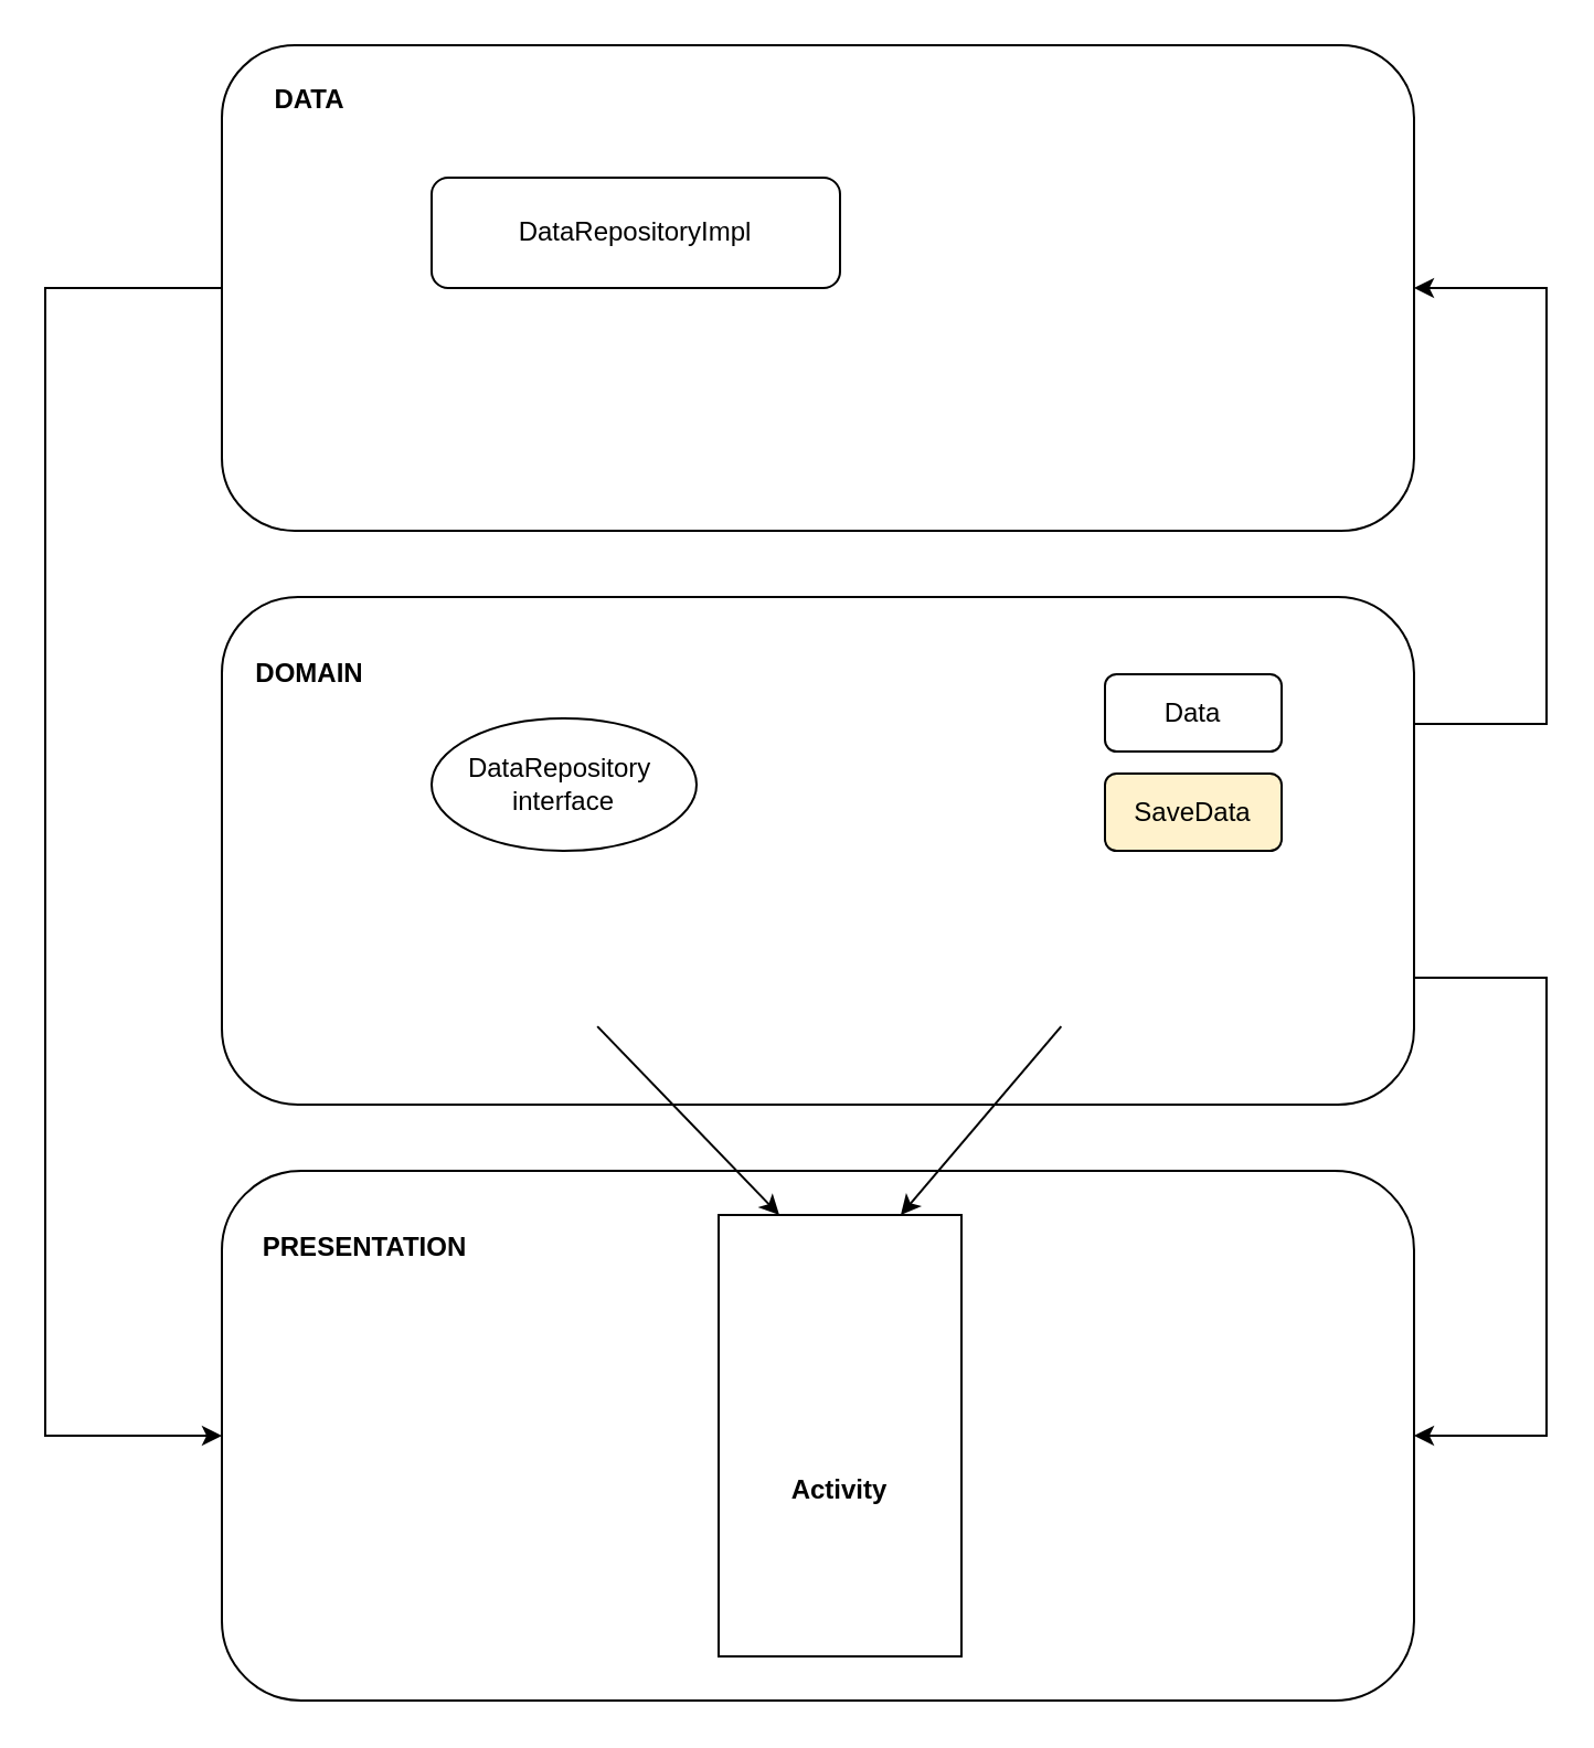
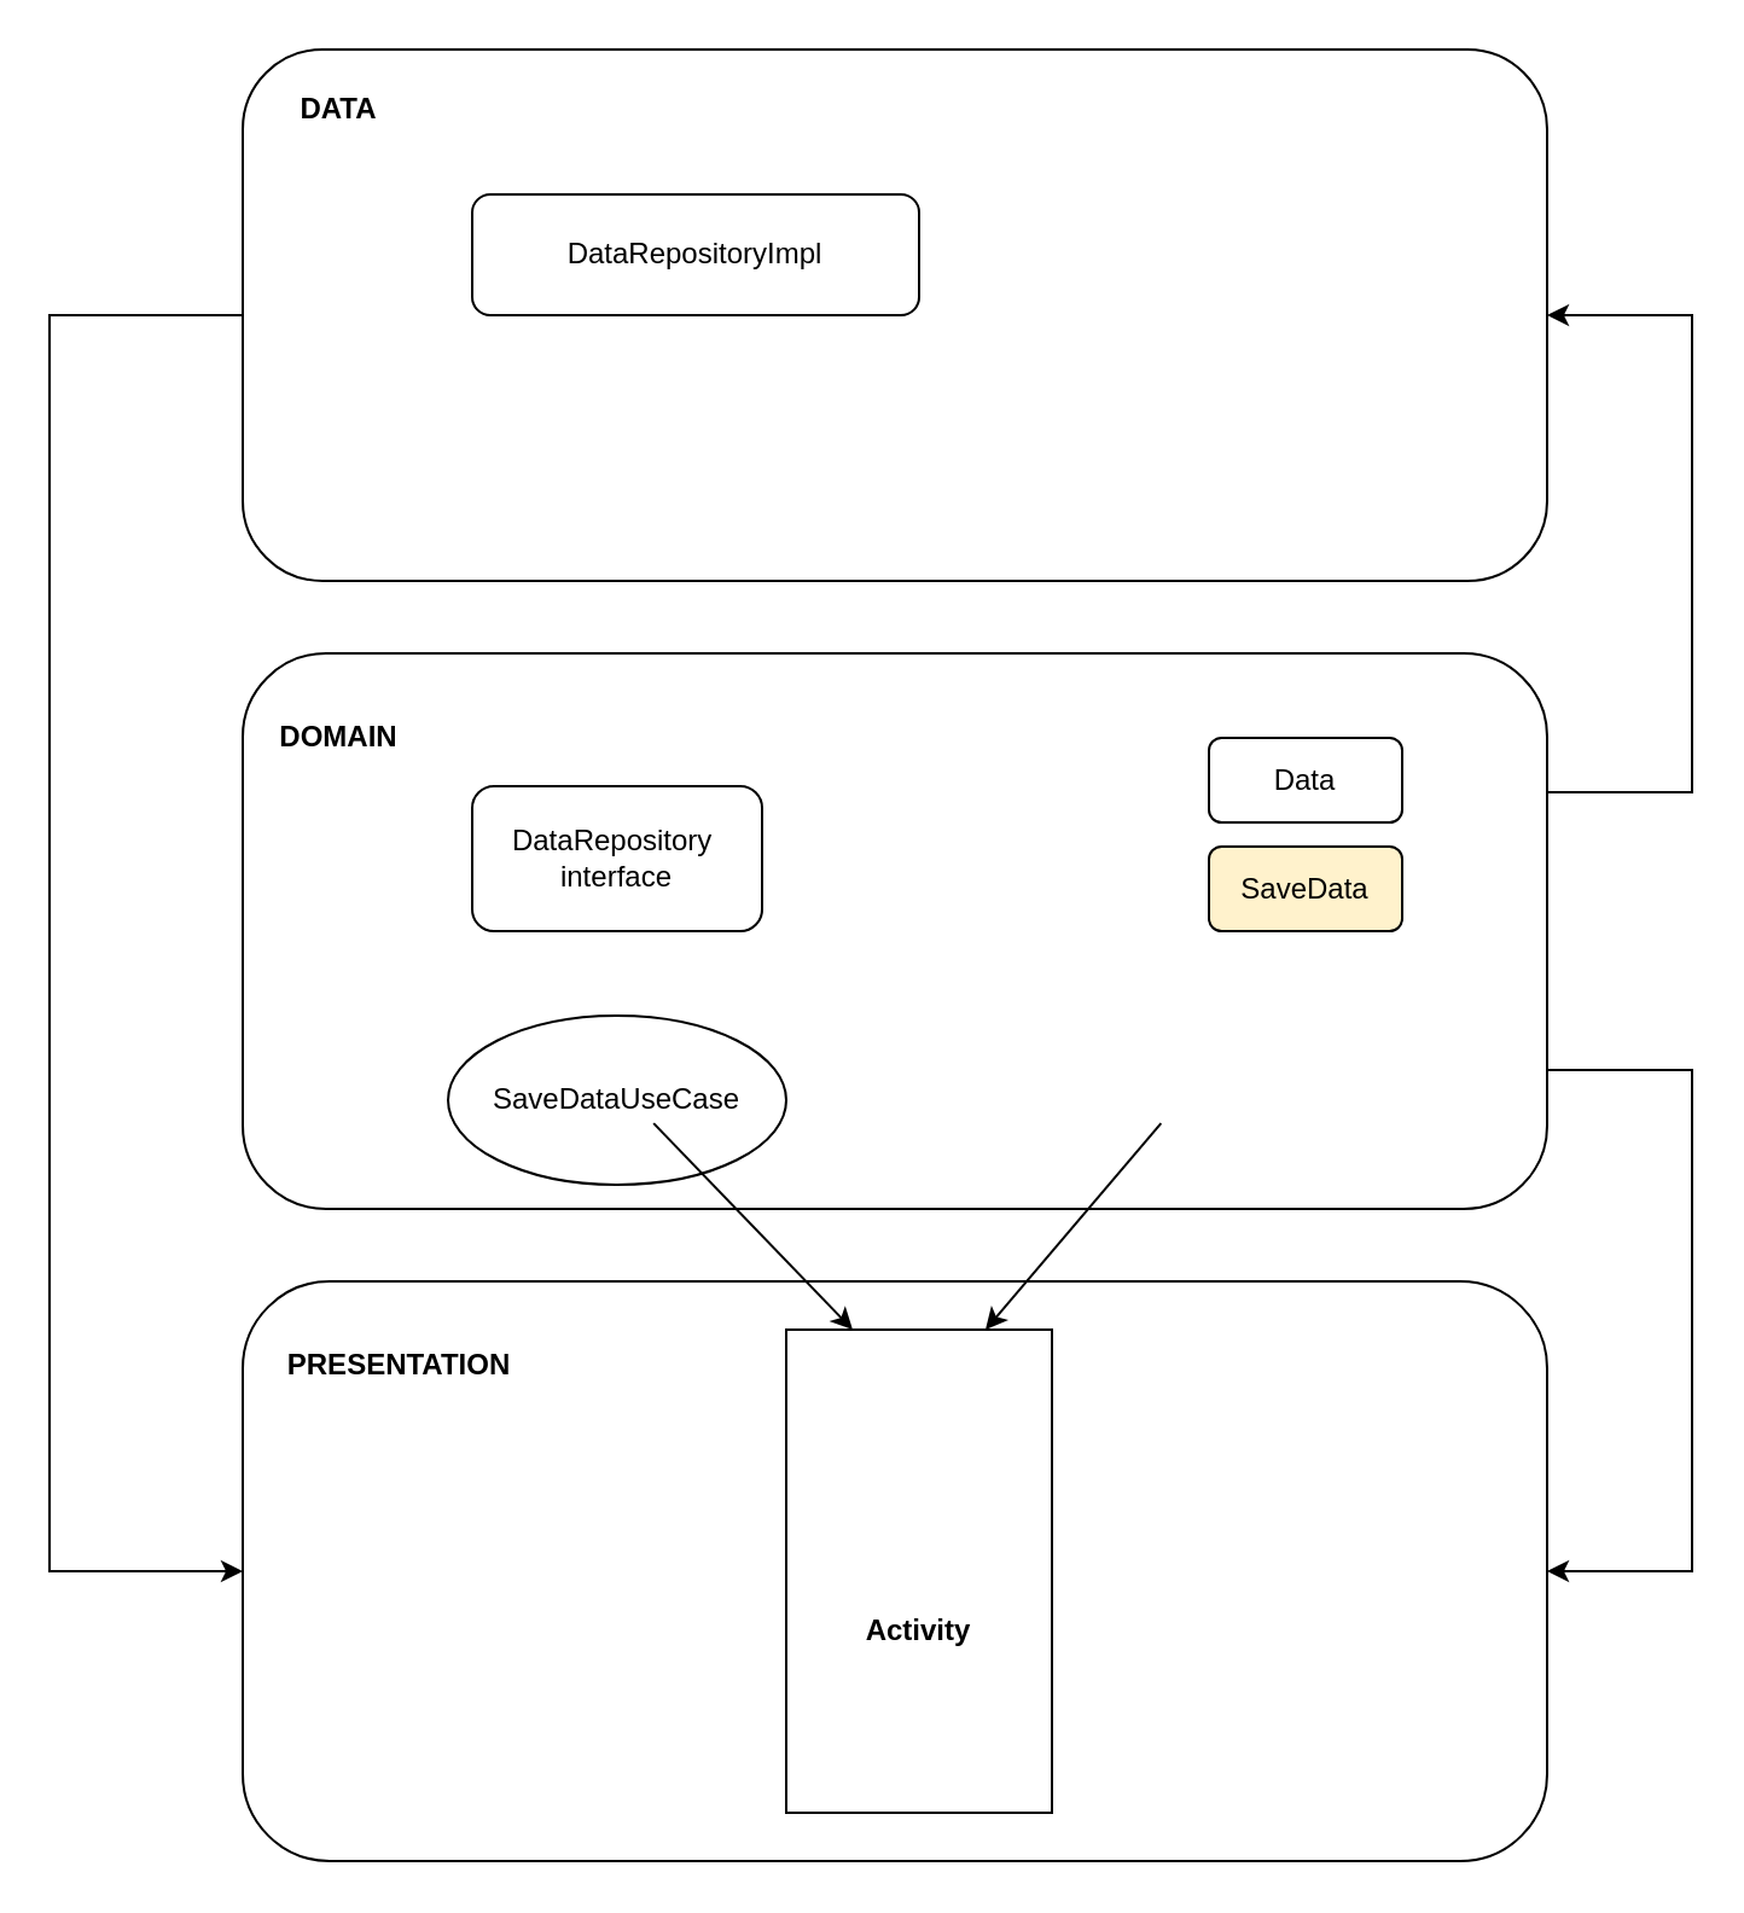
- <mxCell id="18" value="DataRepository&amp;nbsp;&lt;br&gt;interface" style="ellipse;whiteSpace=wrap;html=1;" vertex="1" parent="1"><mxGeometry x="195" y="325" width="120" height="60" as="geometry" /></mxCell>
+ <mxCell id="18" value="DataRepository&amp;nbsp;&lt;br&gt;interface" style="rounded=1;whiteSpace=wrap;html=1;" vertex="1" parent="1"><mxGeometry x="195" y="325" width="120" height="60" as="geometry" /></mxCell>
+ <mxCell id="9" value="SaveDataUseCase" style="ellipse;whiteSpace=wrap;html=1;" parent="1" vertex="1"><mxGeometry x="185" y="420" width="140" height="70" as="geometry" /></mxCell>
